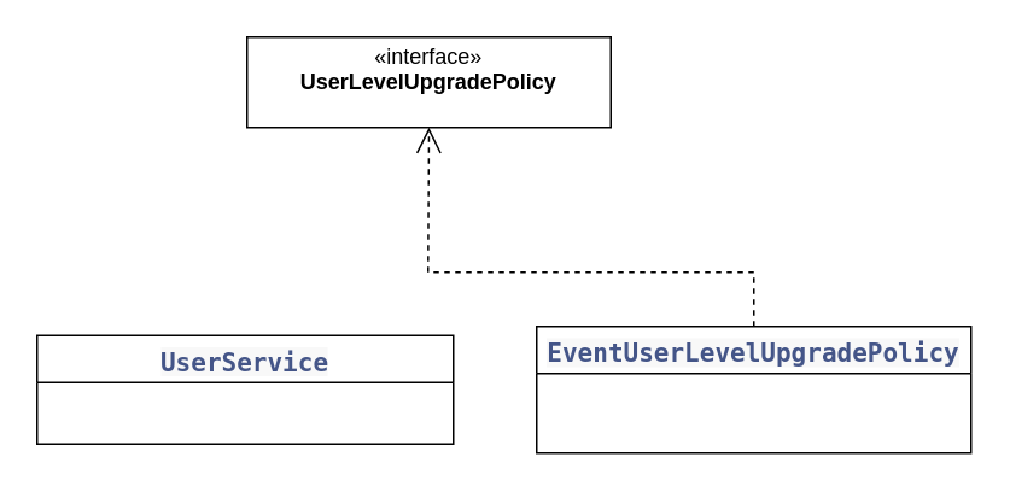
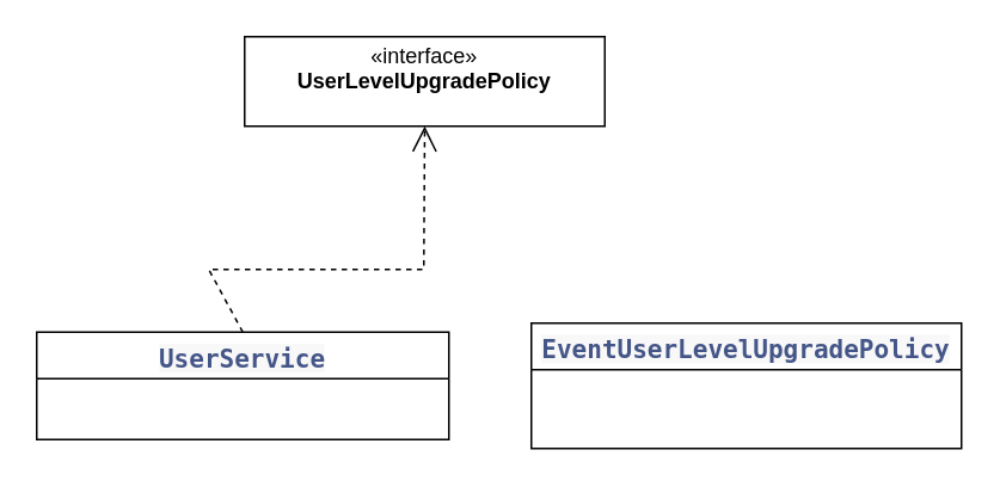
+ <mxCell id="5" value="" style="endArrow=open;endSize=12;dashed=1;html=1;rounded=0;entryX=0.5;entryY=1;entryDx=0;entryDy=0;exitX=0.5;exitY=0;exitDx=0;exitDy=0;" edge="1" parent="1" source="3" target="2"><mxGeometry width="160" relative="1" as="geometry"><mxPoint x="126" y="210" as="sourcePoint" /><mxPoint x="286" y="210" as="targetPoint" /><Array as="points"><mxPoint x="116" y="150" /><mxPoint x="236" y="150" /></Array></mxGeometry></mxCell>
- <mxCell id="6" value="" style="endArrow=open;endSize=12;dashed=1;html=1;rounded=0;exitX=0.5;exitY=0;exitDx=0;exitDy=0;entryX=0.5;entryY=1;entryDx=0;entryDy=0;" edge="1" parent="1" source="4" target="2"><mxGeometry x="1" y="-71" width="160" relative="1" as="geometry"><mxPoint x="125" y="195" as="sourcePoint" /><mxPoint x="256" y="80" as="targetPoint" /><Array as="points"><mxPoint x="416" y="150" /><mxPoint x="236" y="150" /></Array><mxPoint x="7" y="-7" as="offset" /></mxGeometry></mxCell>
